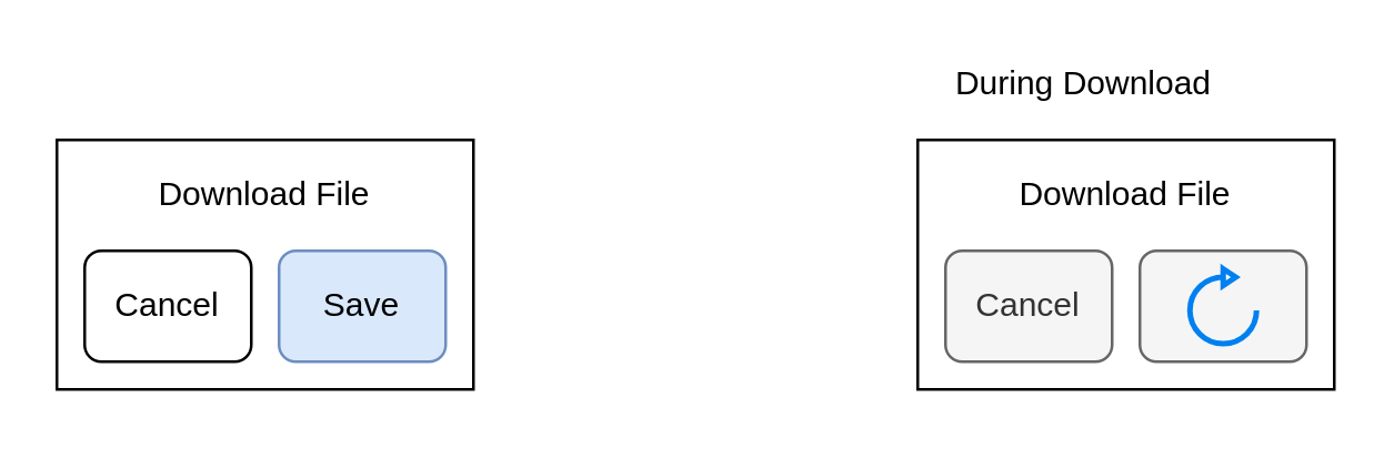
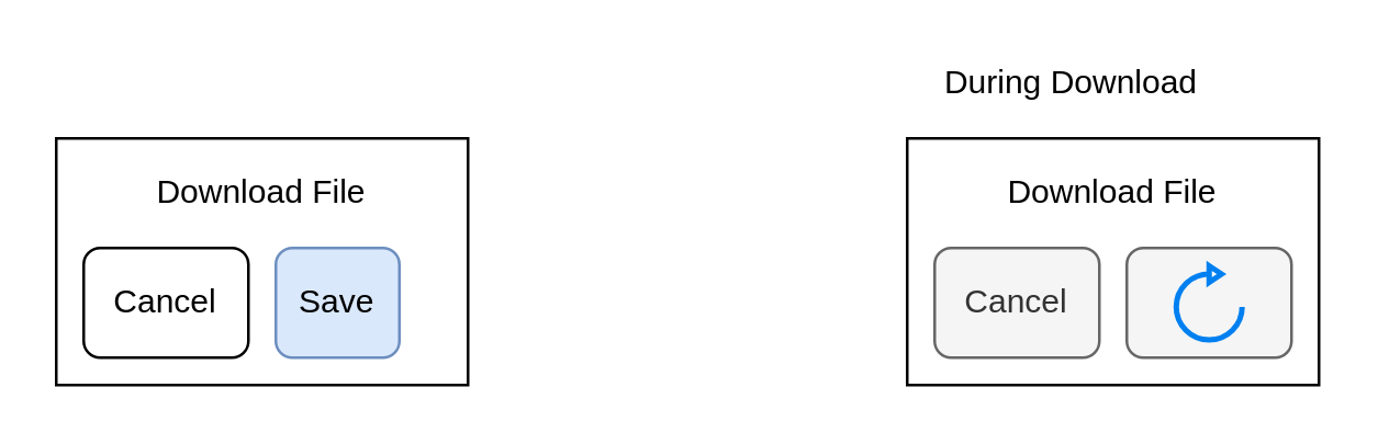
- <mxCell id="5" value="Save" style="rounded=1;whiteSpace=wrap;html=1;fillColor=#dae8fc;strokeColor=#6c8ebf;" vertex="1" parent="1"><mxGeometry x="100" y="90" width="60" height="40" as="geometry" /></mxCell>
+ <mxCell id="5" value="Save" style="rounded=1;whiteSpace=wrap;html=1;fillColor=#dae8fc;strokeColor=#6c8ebf;" vertex="1" parent="1"><mxGeometry x="100" y="90" width="45" height="40" as="geometry" /></mxCell>
